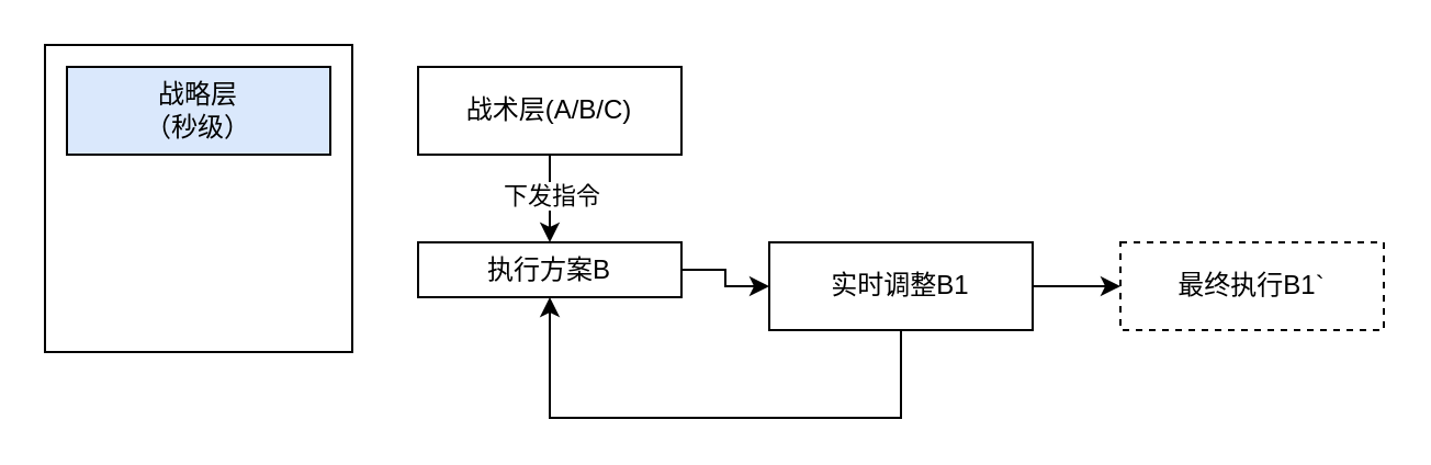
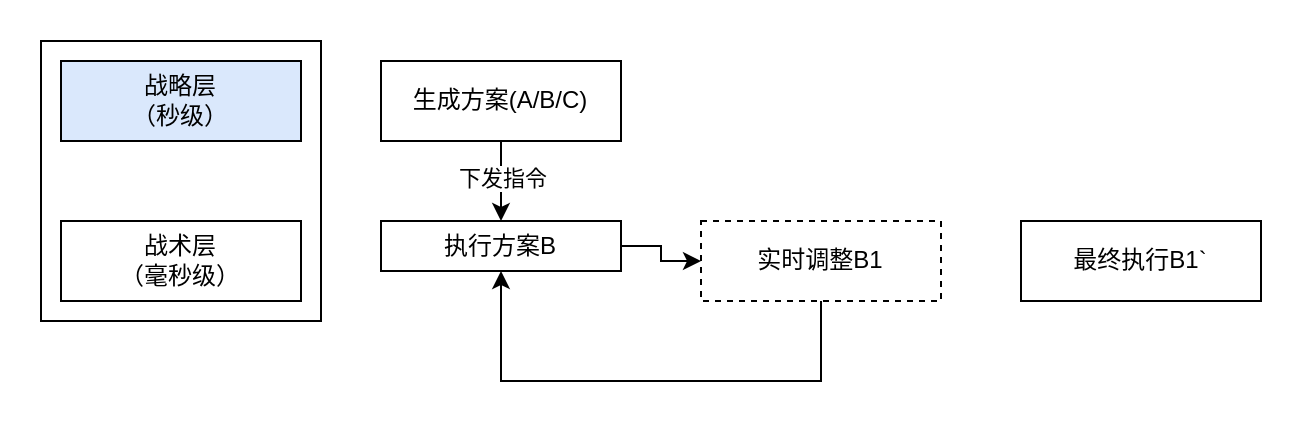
- <mxCell id="7" value="战术层(A/B/C)" style="rounded=0;whiteSpace=wrap;html=1;" vertex="1" parent="1"><mxGeometry x="190" y="30" width="120" height="40" as="geometry" /></mxCell>
+ <mxCell id="7" value="生成方案(A/B/C)" style="rounded=0;whiteSpace=wrap;html=1;" vertex="1" parent="1"><mxGeometry x="190" y="30" width="120" height="40" as="geometry" /></mxCell>
+ <mxCell id="3" value="战术层&lt;br&gt;（毫秒级）" style="rounded=0;whiteSpace=wrap;html=1;" vertex="1" parent="1"><mxGeometry x="30" y="110" width="120" height="40" as="geometry" /></mxCell>
- <mxCell id="12" value="实时调整B1" style="rounded=0;whiteSpace=wrap;html=1;" vertex="1" parent="1"><mxGeometry x="350" y="110" width="120" height="40" as="geometry" /></mxCell>
+ <mxCell id="12" value="实时调整B1" style="rounded=0;whiteSpace=wrap;html=1;dashed=1;" vertex="1" parent="1"><mxGeometry x="350" y="110" width="120" height="40" as="geometry" /></mxCell>
- <mxCell id="11" style="edgeStyle=orthogonalEdgeStyle;rounded=0;orthogonalLoop=1;jettySize=auto;html=1;entryX=0;entryY=0.5;entryDx=0;entryDy=0;" edge="1" parent="1" source="12" target="13"><mxGeometry relative="1" as="geometry" /></mxCell>
- <mxCell id="13" value="最终执行B1`" style="rounded=0;whiteSpace=wrap;html=1;dashed=1;" vertex="1" parent="1"><mxGeometry x="510" y="110" width="120" height="40" as="geometry" /></mxCell>
+ <mxCell id="13" value="最终执行B1`" style="rounded=0;whiteSpace=wrap;html=1;" vertex="1" parent="1"><mxGeometry x="510" y="110" width="120" height="40" as="geometry" /></mxCell>
